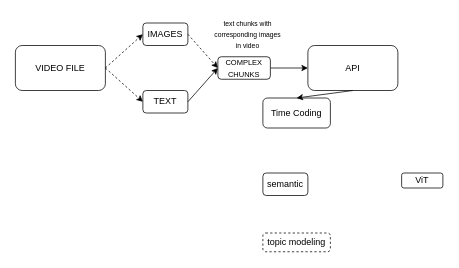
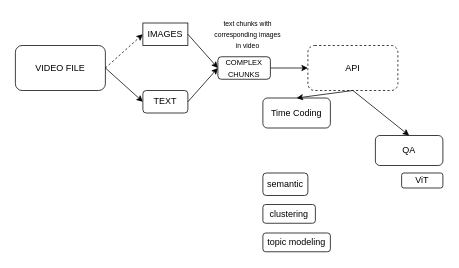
- <mxCell id="5" value="IMAGES" style="rounded=1;whiteSpace=wrap;html=1;" vertex="1" parent="1"><mxGeometry x="190" y="30" width="60" height="30" as="geometry" /></mxCell>
+ <mxCell id="5" value="IMAGES" style="whiteSpace=wrap;html=1;rounded=0;" vertex="1" parent="1"><mxGeometry x="190" y="30" width="60" height="30" as="geometry" /></mxCell>
- <mxCell id="10" value="" style="endArrow=classic;html=1;rounded=0;exitX=1;exitY=0.5;exitDx=0;exitDy=0;entryX=0;entryY=0.5;entryDx=0;entryDy=0;dashed=1;" edge="1" parent="1" source="5" target="9"><mxGeometry width="50" height="50" relative="1" as="geometry"><mxPoint x="140" y="100" as="sourcePoint" /><mxPoint x="200" y="145" as="targetPoint" /></mxGeometry></mxCell>
+ <mxCell id="10" value="" style="endArrow=classic;html=1;rounded=0;exitX=1;exitY=0.5;exitDx=0;exitDy=0;entryX=0;entryY=0.5;entryDx=0;entryDy=0;" edge="1" parent="1" source="5" target="9"><mxGeometry width="50" height="50" relative="1" as="geometry"><mxPoint x="140" y="100" as="sourcePoint" /><mxPoint x="200" y="145" as="targetPoint" /></mxGeometry></mxCell>
- <mxCell id="7" value="API" style="rounded=1;whiteSpace=wrap;html=1;" vertex="1" parent="1"><mxGeometry x="410" y="60" width="120" height="60" as="geometry" /></mxCell>
+ <mxCell id="7" value="API" style="rounded=1;whiteSpace=wrap;html=1;dashed=1;" vertex="1" parent="1"><mxGeometry x="410" y="60" width="120" height="60" as="geometry" /></mxCell>
- <mxCell id="4" value="" style="endArrow=classic;html=1;rounded=0;exitX=1;exitY=0.5;exitDx=0;exitDy=0;entryX=0;entryY=0.5;entryDx=0;entryDy=0;dashed=1;" edge="1" parent="1" source="2" target="6"><mxGeometry width="50" height="50" relative="1" as="geometry"><mxPoint x="100" y="140" as="sourcePoint" /><mxPoint x="190" y="150" as="targetPoint" /></mxGeometry></mxCell>
+ <mxCell id="4" value="" style="endArrow=classic;html=1;rounded=0;exitX=1;exitY=0.5;exitDx=0;exitDy=0;entryX=0;entryY=0.5;entryDx=0;entryDy=0;" edge="1" parent="1" source="2" target="6"><mxGeometry width="50" height="50" relative="1" as="geometry"><mxPoint x="100" y="140" as="sourcePoint" /><mxPoint x="190" y="150" as="targetPoint" /></mxGeometry></mxCell>
+ <mxCell id="15" value="" style="endArrow=classic;html=1;rounded=0;exitX=0.5;exitY=1;exitDx=0;exitDy=0;entryX=0.5;entryY=0;entryDx=0;entryDy=0;" edge="1" parent="1" source="7" target="14"><mxGeometry width="50" height="50" relative="1" as="geometry"><mxPoint x="480" y="130" as="sourcePoint" /><mxPoint x="390" y="190" as="targetPoint" /></mxGeometry></mxCell>
+ <mxCell id="14" value="QA" style="rounded=1;whiteSpace=wrap;html=1;" vertex="1" parent="1"><mxGeometry x="500" y="180" width="90" height="40" as="geometry" /></mxCell>
+ <mxCell id="19" value="clustering" style="rounded=1;whiteSpace=wrap;html=1;" vertex="1" parent="1"><mxGeometry x="350" y="272" width="70" height="25" as="geometry" /></mxCell>
- <mxCell id="20" value="topic modeling&lt;br&gt;" style="rounded=1;whiteSpace=wrap;html=1;dashed=1;" vertex="1" parent="1"><mxGeometry x="350" y="310" width="90" height="25" as="geometry" /></mxCell>
+ <mxCell id="20" value="topic modeling&lt;br&gt;" style="rounded=1;whiteSpace=wrap;html=1;" vertex="1" parent="1"><mxGeometry x="350" y="310" width="90" height="25" as="geometry" /></mxCell>
